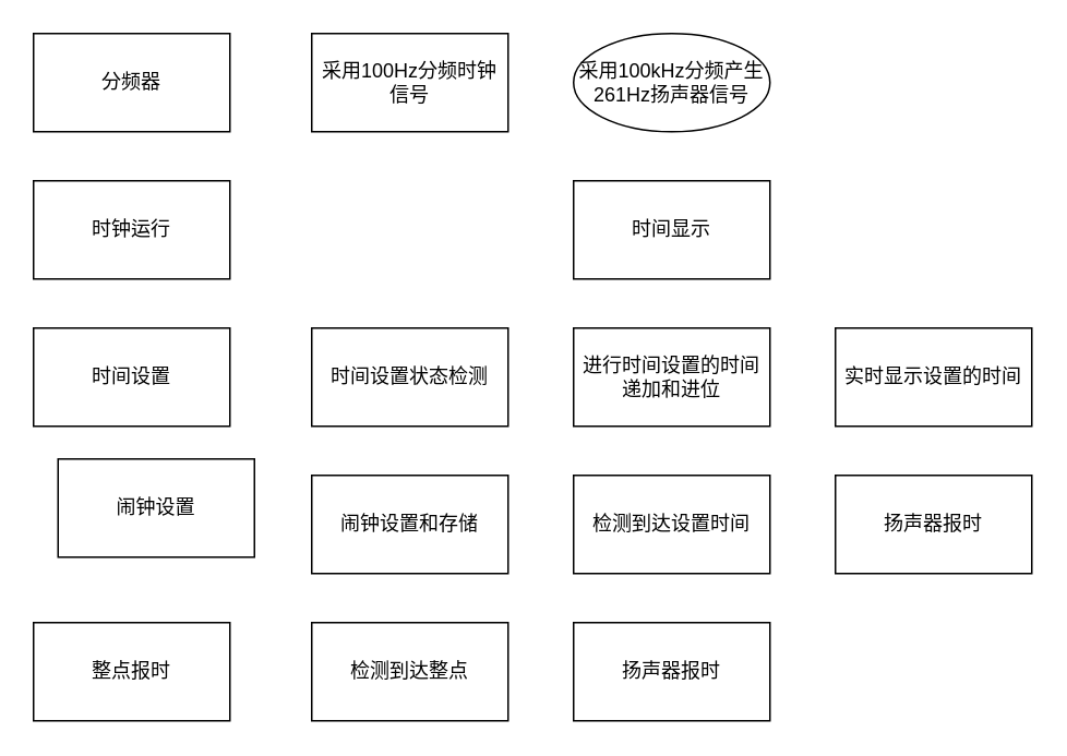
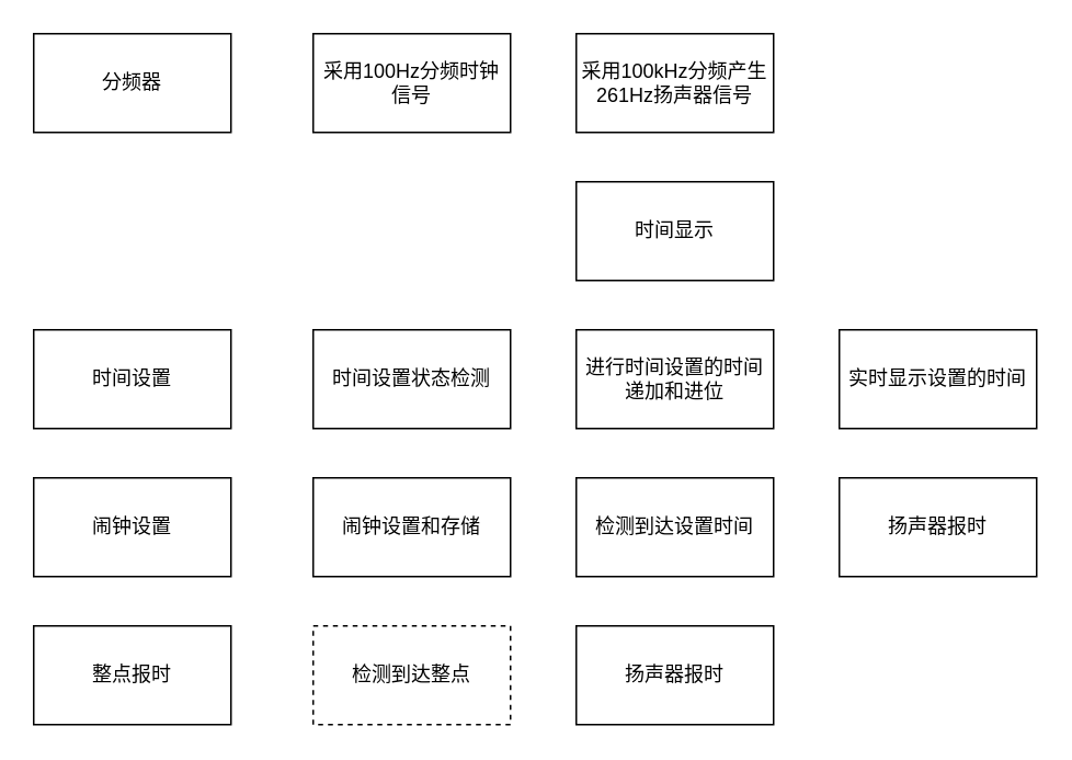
- <mxCell id="9" value="&lt;span style=&quot;&quot;&gt;采用100kHz分频产生261Hz扬声器信号&lt;/span&gt;" style="ellipse;whiteSpace=wrap;html=1;" vertex="1" parent="1"><mxGeometry x="350" y="20" width="120" height="60" as="geometry" /></mxCell>
+ <mxCell id="9" value="&lt;span style=&quot;&quot;&gt;采用100kHz分频产生261Hz扬声器信号&lt;/span&gt;" style="rounded=0;whiteSpace=wrap;html=1;" vertex="1" parent="1"><mxGeometry x="350" y="20" width="120" height="60" as="geometry" /></mxCell>
- <mxCell id="3" value="时钟运行" style="rounded=0;whiteSpace=wrap;html=1;" vertex="1" parent="1"><mxGeometry x="20" y="110" width="120" height="60" as="geometry" /></mxCell>
- <mxCell id="5" value="闹钟设置" style="rounded=0;whiteSpace=wrap;html=1;" vertex="1" parent="1"><mxGeometry x="35" y="280" width="120" height="60" as="geometry" /></mxCell>
+ <mxCell id="5" value="闹钟设置" style="rounded=0;whiteSpace=wrap;html=1;" vertex="1" parent="1"><mxGeometry x="20" y="290" width="120" height="60" as="geometry" /></mxCell>
- <mxCell id="16" value="检测到达整点" style="rounded=0;whiteSpace=wrap;html=1;" vertex="1" parent="1"><mxGeometry x="190" y="380" width="120" height="60" as="geometry" /></mxCell>
+ <mxCell id="16" value="检测到达整点" style="rounded=0;whiteSpace=wrap;html=1;dashed=1;" vertex="1" parent="1"><mxGeometry x="190" y="380" width="120" height="60" as="geometry" /></mxCell>
